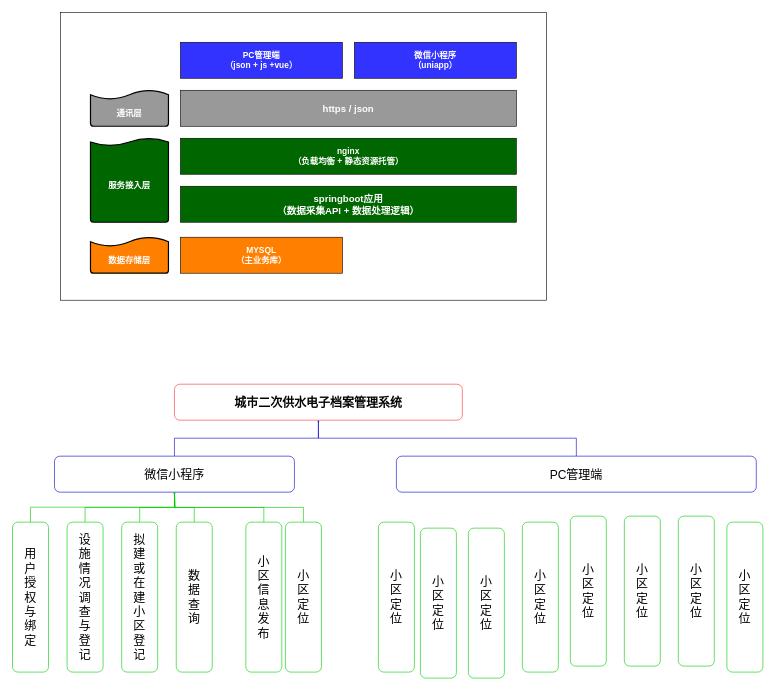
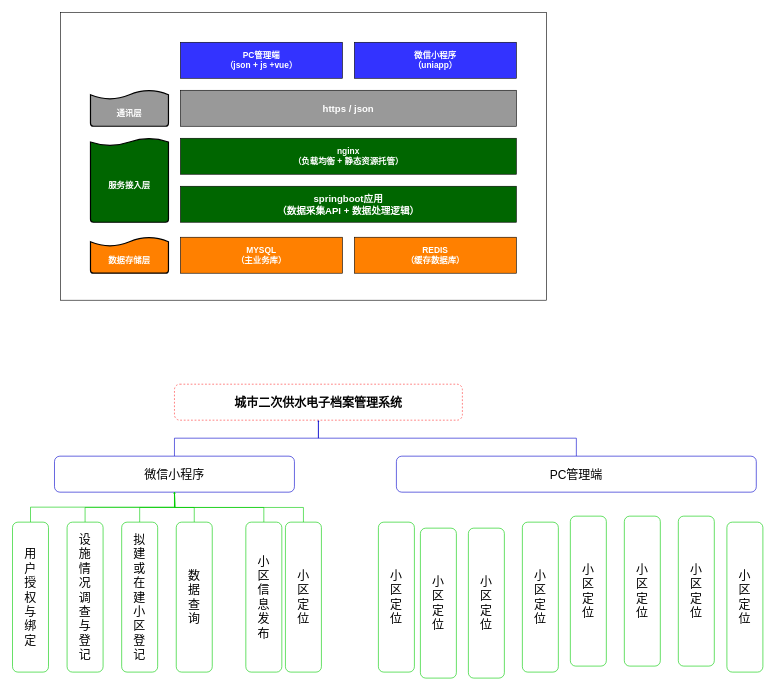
+ <mxCell id="12" value="&lt;font style=&quot;color: rgb(255, 255, 255);&quot;&gt;REDIS&lt;/font&gt;&lt;div&gt;&lt;font style=&quot;color: rgb(255, 255, 255);&quot;&gt;（缓存数据库）&lt;/font&gt;&lt;/div&gt;" style="rounded=0;whiteSpace=wrap;html=1;fontStyle=1;fillColor=light-dark(#FF8000,#000000);fontSize=14;" vertex="1" parent="1"><mxGeometry x="590" y="395" width="270" height="60" as="geometry" /></mxCell>
- <mxCell id="13" value="城市二次供水电子档案管理系统" style="rounded=1;whiteSpace=wrap;html=1;fontSize=20;fontStyle=1;strokeColor=light-dark(#FF3333,#FFFFFF);" vertex="1" parent="1"><mxGeometry x="290" y="640" width="480" height="60" as="geometry" /></mxCell>
+ <mxCell id="13" value="城市二次供水电子档案管理系统" style="rounded=1;whiteSpace=wrap;html=1;fontSize=20;fontStyle=1;strokeColor=light-dark(#FF3333,#FFFFFF);dashed=1;" vertex="1" parent="1"><mxGeometry x="290" y="640" width="480" height="60" as="geometry" /></mxCell>
